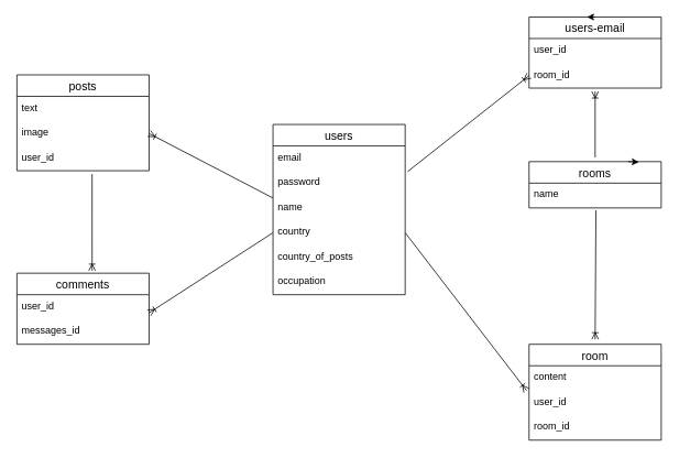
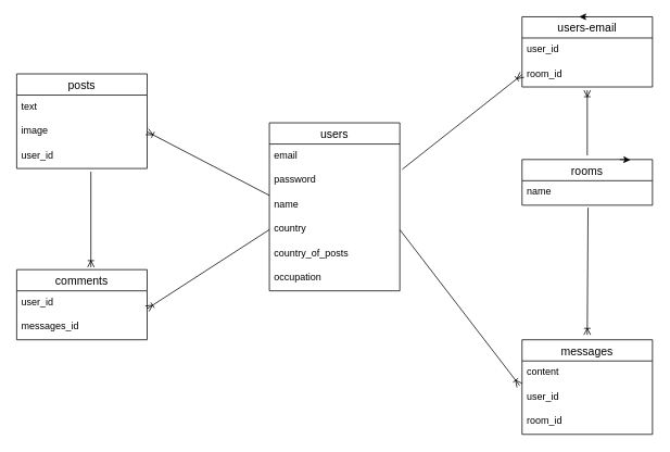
- <mxCell id="12" value="room" style="swimlane;fontStyle=0;childLayout=stackLayout;horizontal=1;startSize=26;horizontalStack=0;resizeParent=1;resizeParentMax=0;resizeLast=0;collapsible=1;marginBottom=0;align=center;fontSize=14;rounded=0;" parent="1" vertex="1"><mxGeometry x="640" y="416" width="160" height="116" as="geometry" /></mxCell>
+ <mxCell id="12" value="messages" style="swimlane;fontStyle=0;childLayout=stackLayout;horizontal=1;startSize=26;horizontalStack=0;resizeParent=1;resizeParentMax=0;resizeLast=0;collapsible=1;marginBottom=0;align=center;fontSize=14;rounded=0;" parent="1" vertex="1"><mxGeometry x="640" y="416" width="160" height="116" as="geometry" /></mxCell>
